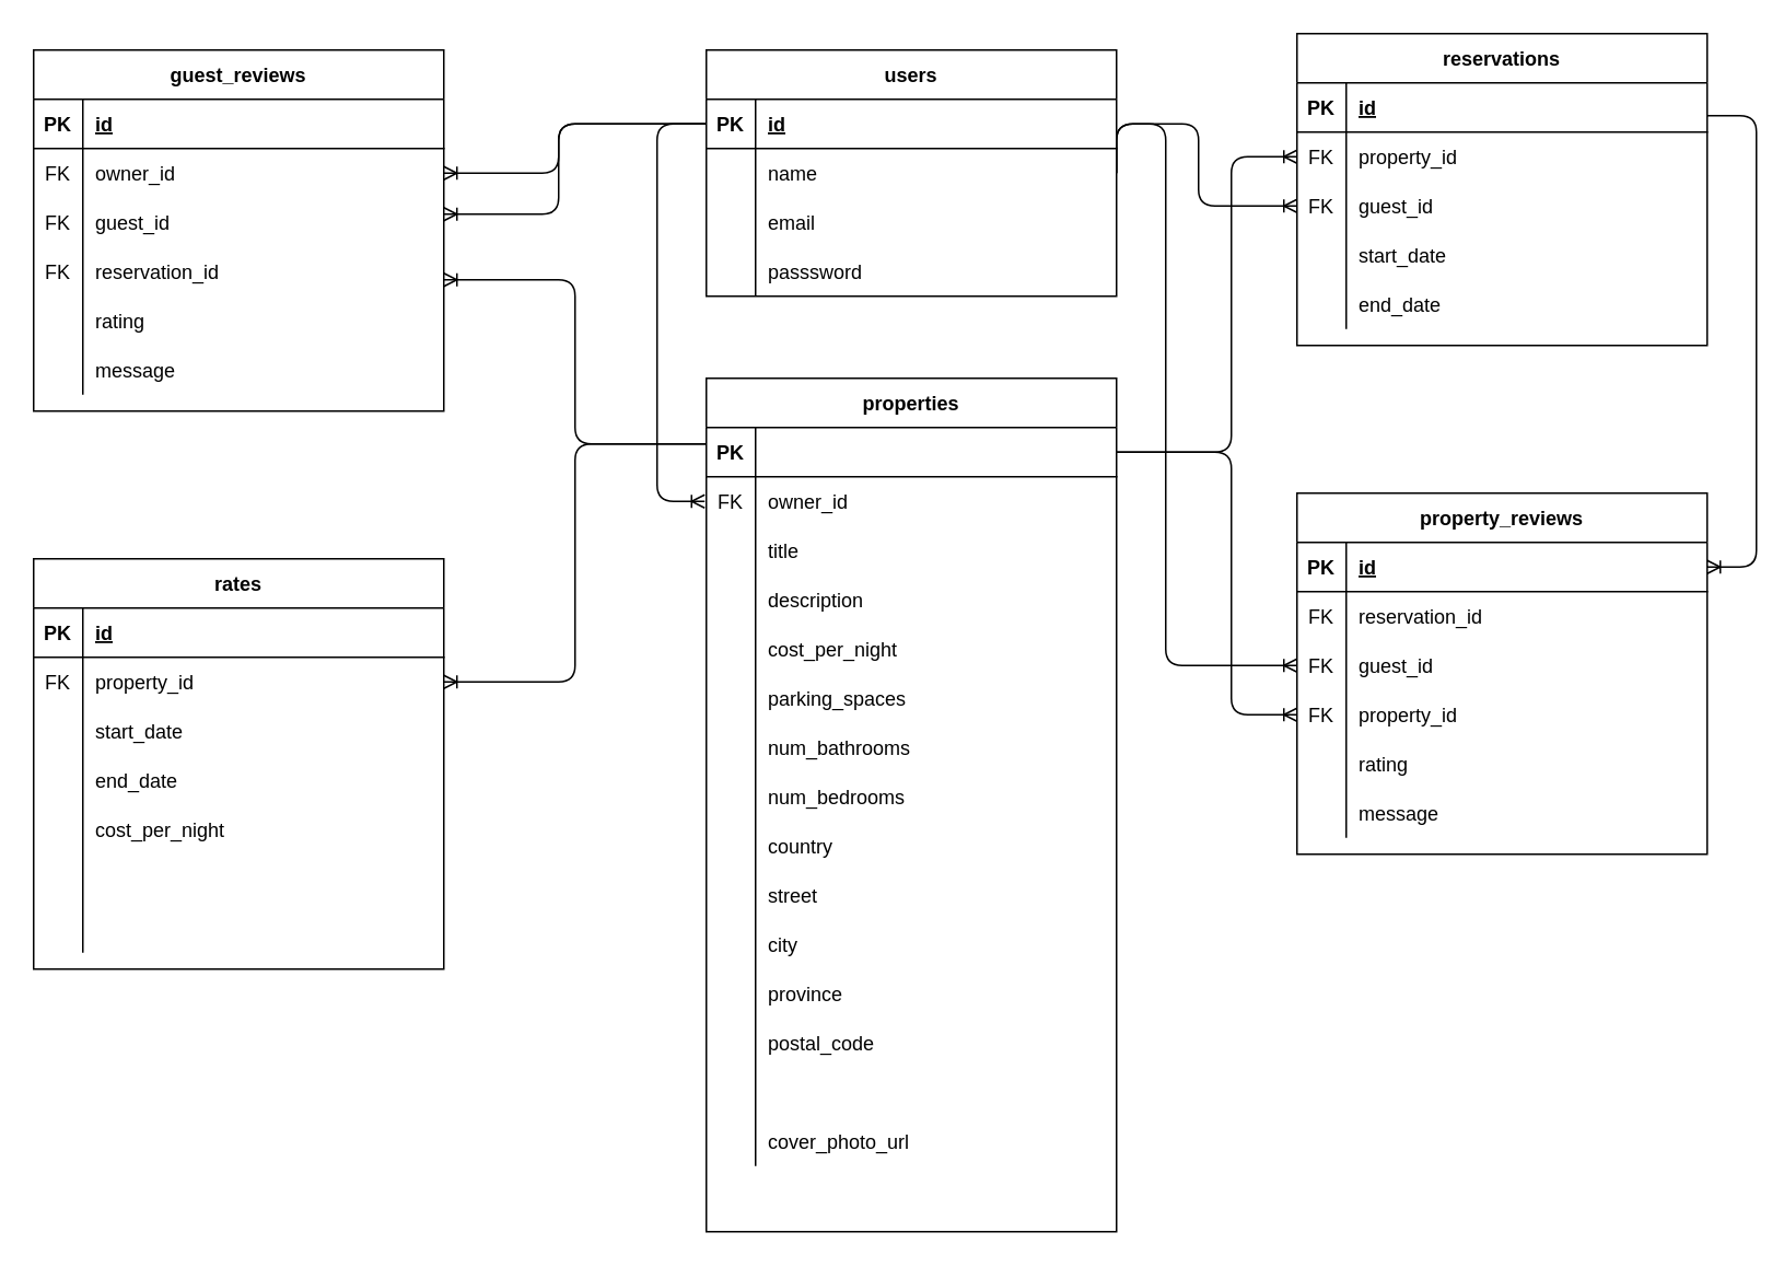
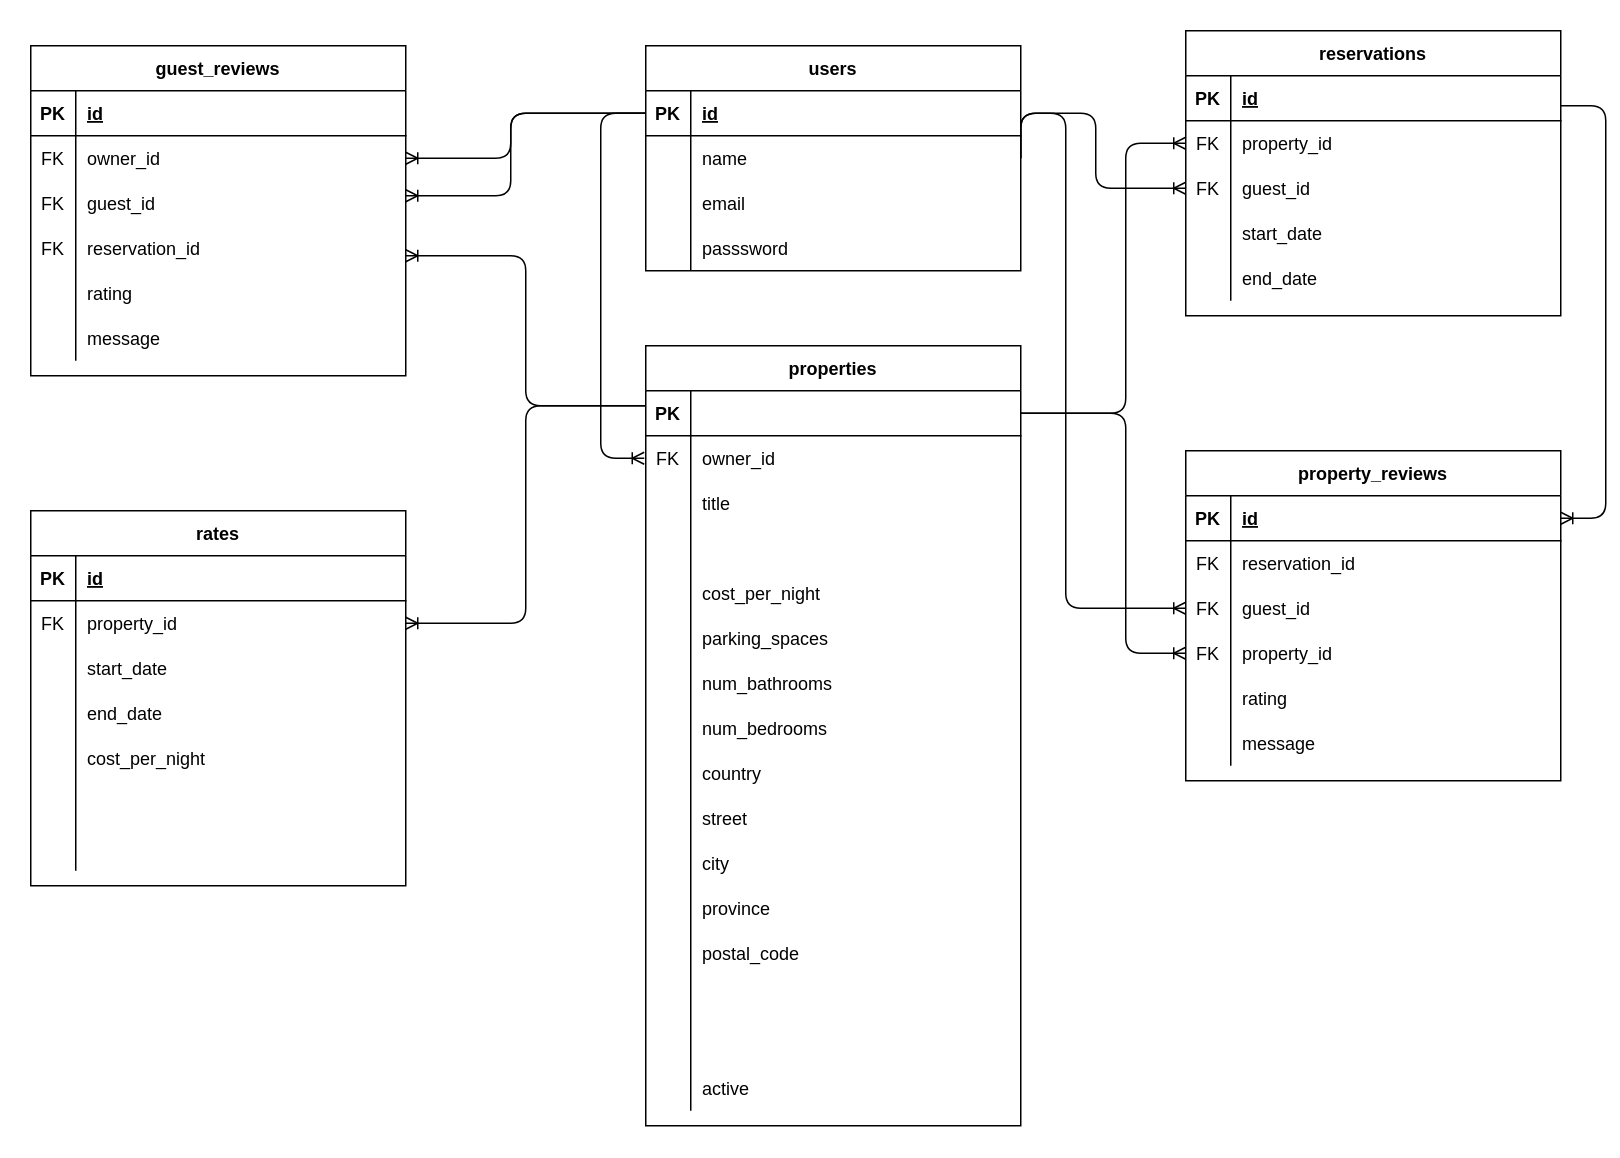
- <mxCell id="13" value="description" style="shape=partialRectangle;overflow=hidden;connectable=0;fillColor=none;top=0;left=0;bottom=0;right=0;align=left;spacingLeft=6;" parent="11" vertex="1"><mxGeometry x="30" width="220" height="30" as="geometry" /></mxCell>
- <mxCell id="45" value="cover_photo_url" style="shape=partialRectangle;connectable=0;fillColor=none;top=0;left=0;bottom=0;right=0;align=left;spacingLeft=6;overflow=hidden;" parent="43" vertex="1"><mxGeometry x="30" width="220" height="30" as="geometry" /></mxCell>
+ <mxCell id="48" value="active" style="shape=partialRectangle;connectable=0;fillColor=none;top=0;left=0;bottom=0;right=0;align=left;spacingLeft=6;overflow=hidden;" parent="46" vertex="1"><mxGeometry x="30" width="220" height="30" as="geometry" /></mxCell>
